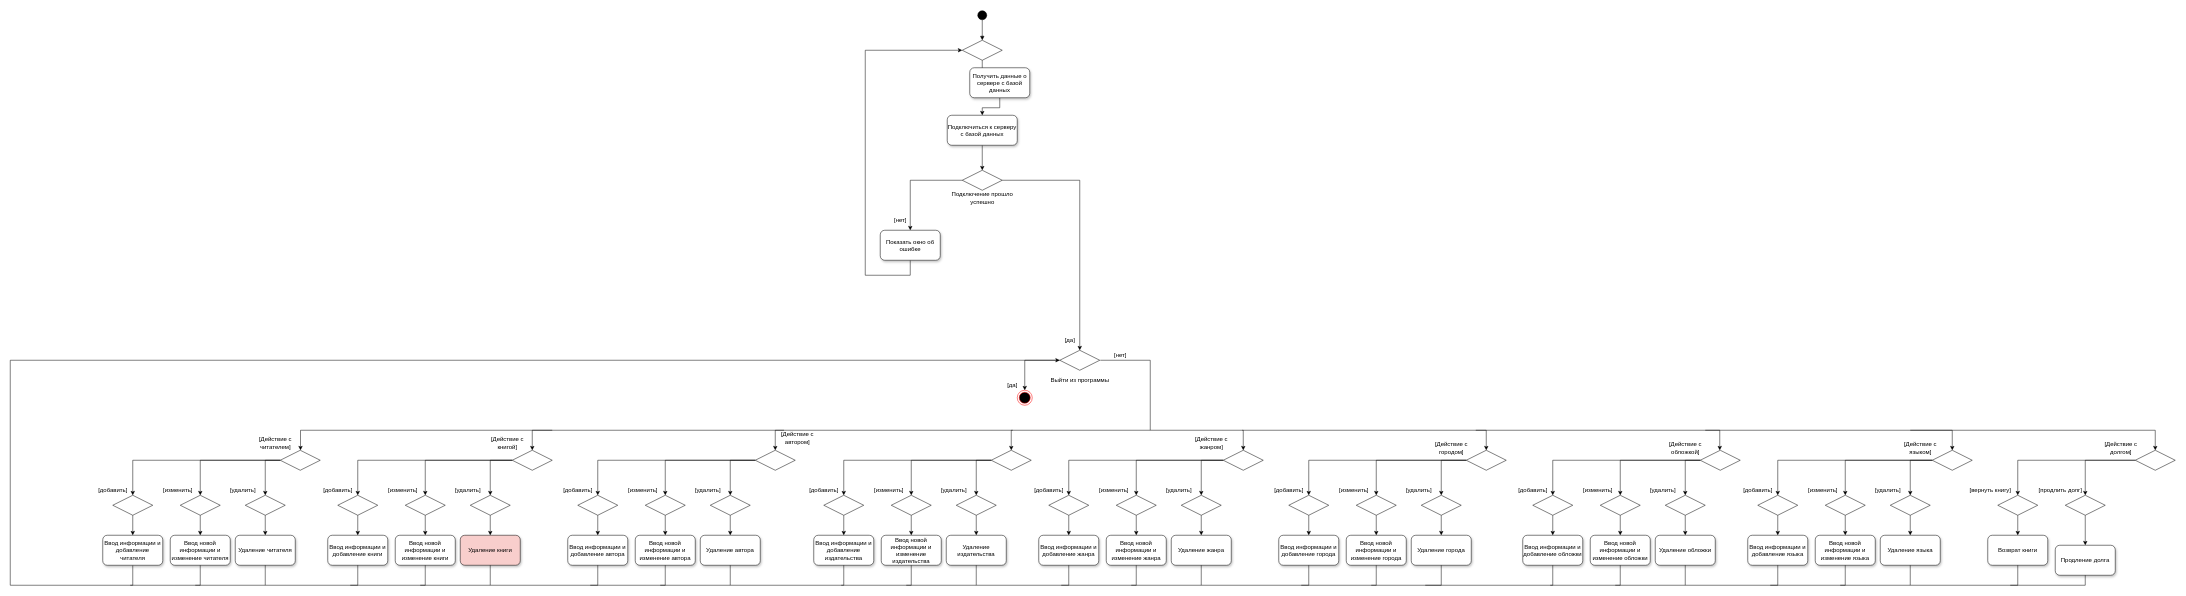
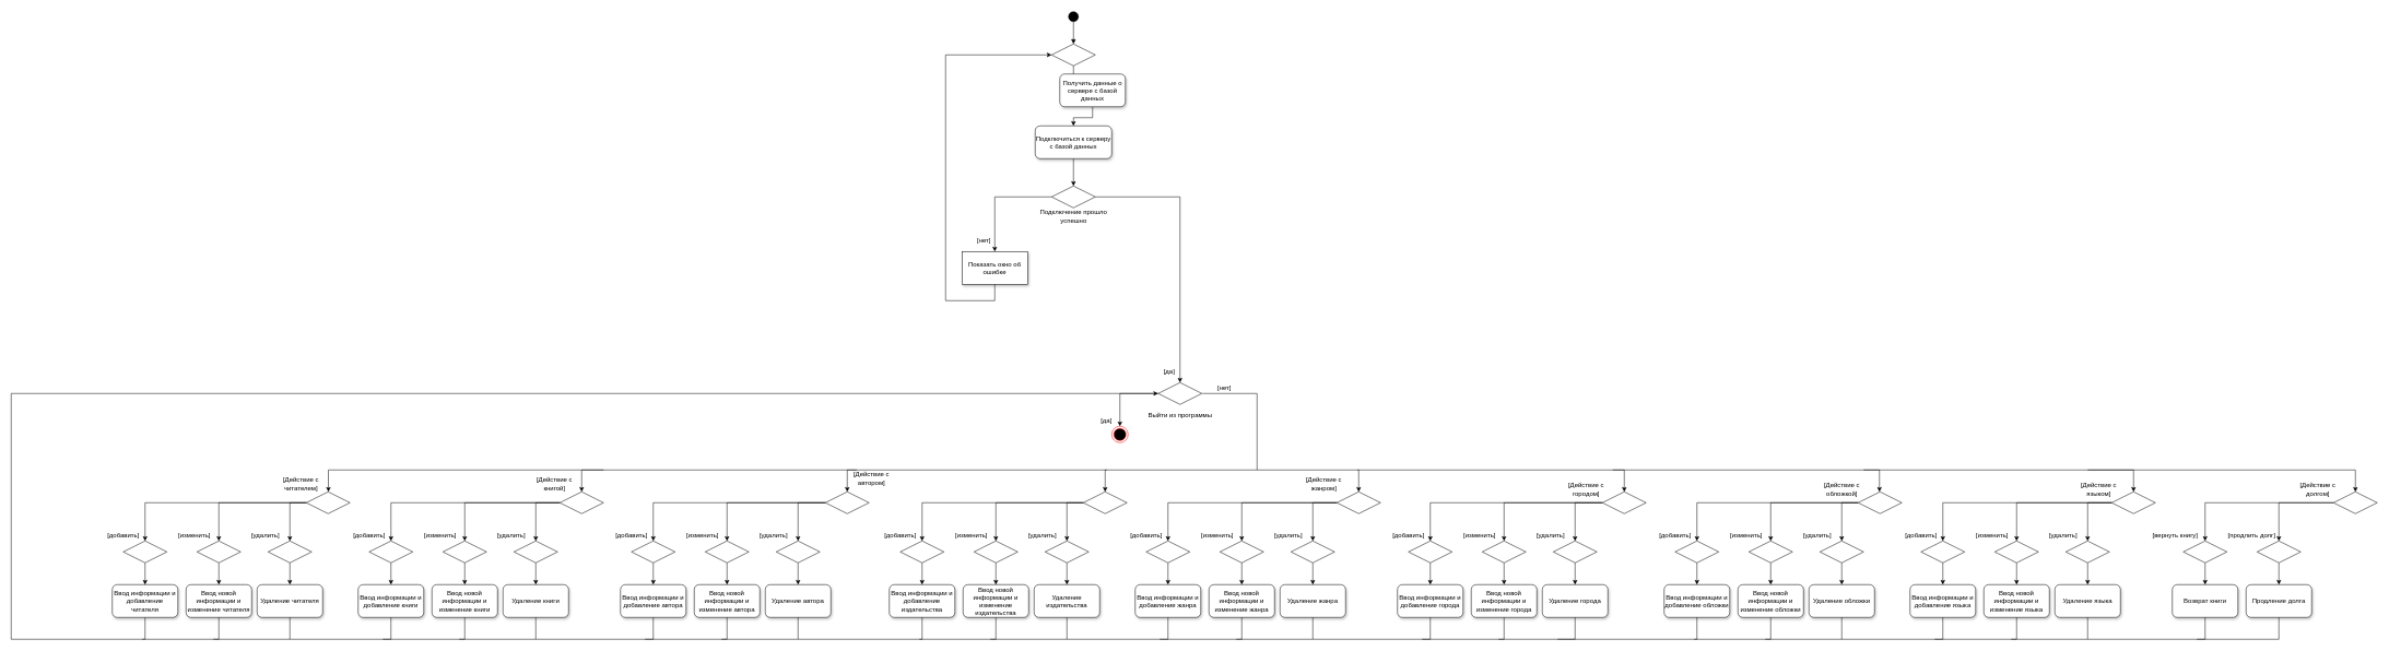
- <mxCell id="11" value="Показать окно об ошибке" style="rounded=1;whiteSpace=wrap;html=1;shadow=1;glass=0;comic=0;" vertex="1" parent="1"><mxGeometry x="1760" y="460" width="120" height="60" as="geometry" /></mxCell>
+ <mxCell id="11" value="Показать окно об ошибке" style="whiteSpace=wrap;html=1;shadow=1;glass=0;comic=0;rounded=0;" vertex="1" parent="1"><mxGeometry x="1760" y="460" width="120" height="60" as="geometry" /></mxCell>
- <mxCell id="69" value="Удаление книги" style="rounded=1;whiteSpace=wrap;html=1;shadow=1;glass=0;comic=0;fillColor=#f8cecc;" vertex="1" parent="1"><mxGeometry x="920" y="1070" width="120" height="60" as="geometry" /></mxCell>
+ <mxCell id="69" value="Удаление книги" style="rounded=1;whiteSpace=wrap;html=1;shadow=1;glass=0;comic=0;" vertex="1" parent="1"><mxGeometry x="920" y="1070" width="120" height="60" as="geometry" /></mxCell>
- <mxCell id="191" value="Продление долга" style="rounded=1;whiteSpace=wrap;html=1;shadow=1;glass=0;comic=0;" vertex="1" parent="1"><mxGeometry x="4110" y="1090" width="120" height="60" as="geometry" /></mxCell>
+ <mxCell id="191" value="Продление долга" style="rounded=1;whiteSpace=wrap;html=1;shadow=1;glass=0;comic=0;" vertex="1" parent="1"><mxGeometry x="4110" y="1070" width="120" height="60" as="geometry" /></mxCell>
